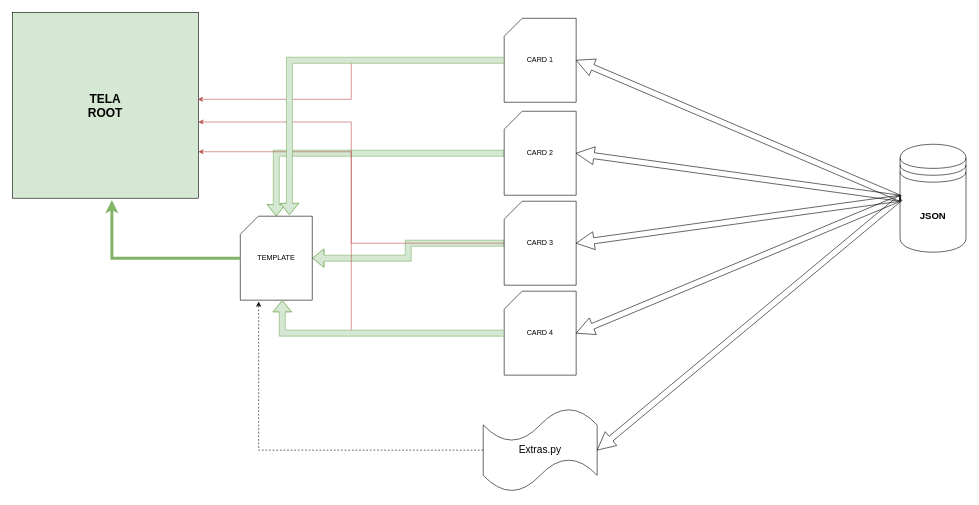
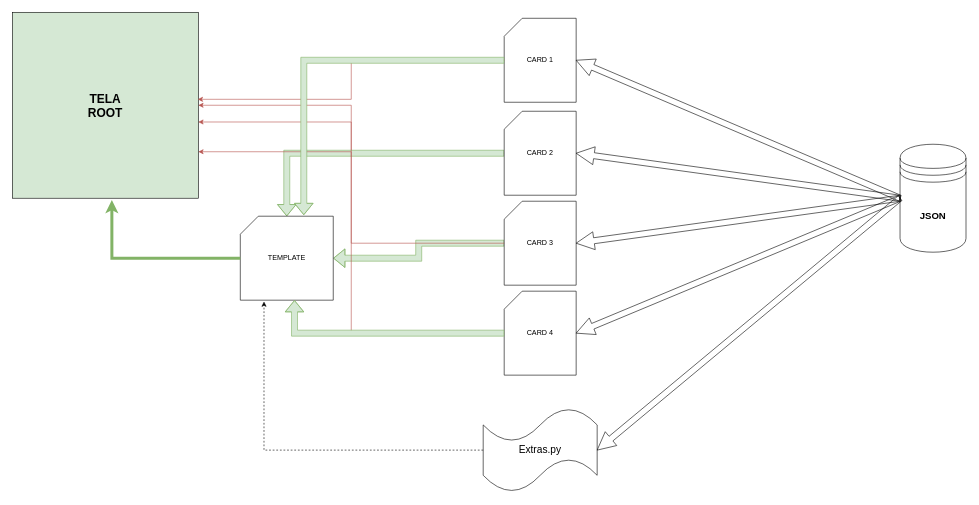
+ <mxCell id="6" style="edgeStyle=orthogonalEdgeStyle;rounded=0;orthogonalLoop=1;jettySize=auto;html=1;entryX=1;entryY=0.5;entryDx=0;entryDy=0;fillColor=#f8cecc;strokeColor=#b85450;" parent="1" source="8" target="2" edge="1"><mxGeometry relative="1" as="geometry" /></mxCell>
- <mxCell id="13" value="TEMPLATE&lt;br&gt;" style="shape=card;whiteSpace=wrap;html=1;" parent="1" vertex="1"><mxGeometry x="400" y="360" width="120" height="140" as="geometry" /></mxCell>
+ <mxCell id="13" value="TEMPLATE&lt;br&gt;" style="shape=card;whiteSpace=wrap;html=1;" parent="1" vertex="1"><mxGeometry x="400" y="360" width="155" height="140" as="geometry" /></mxCell>
